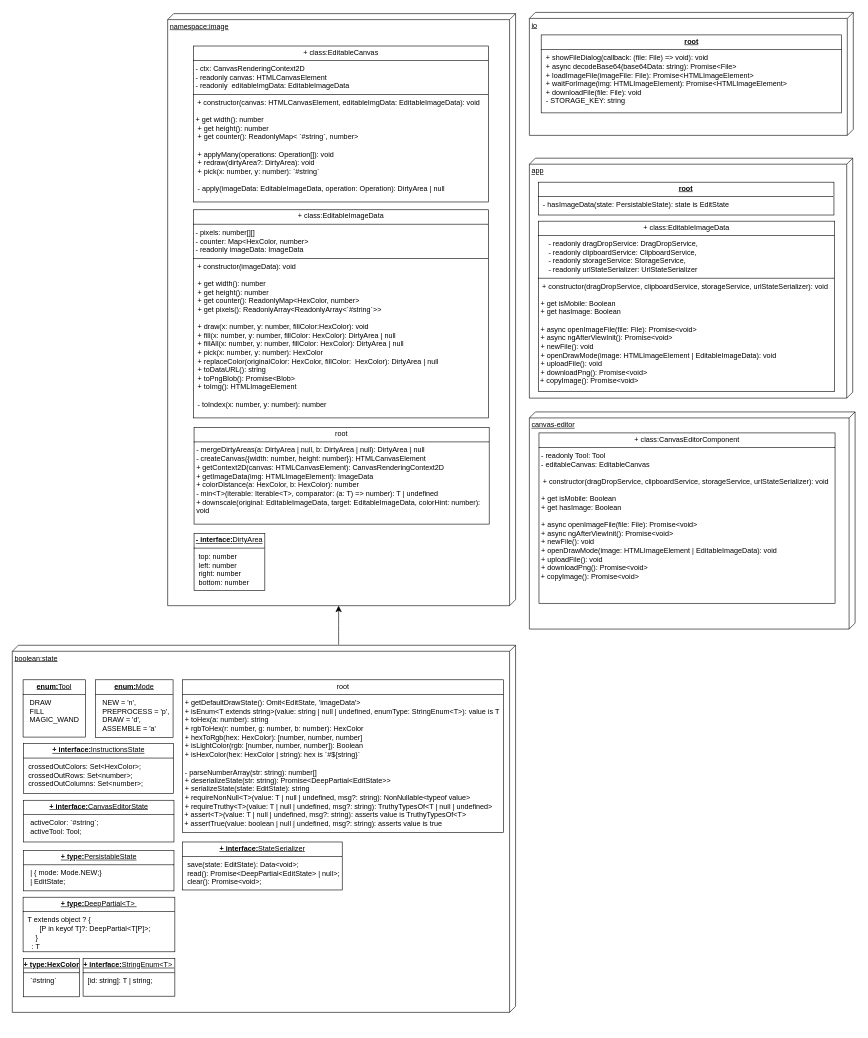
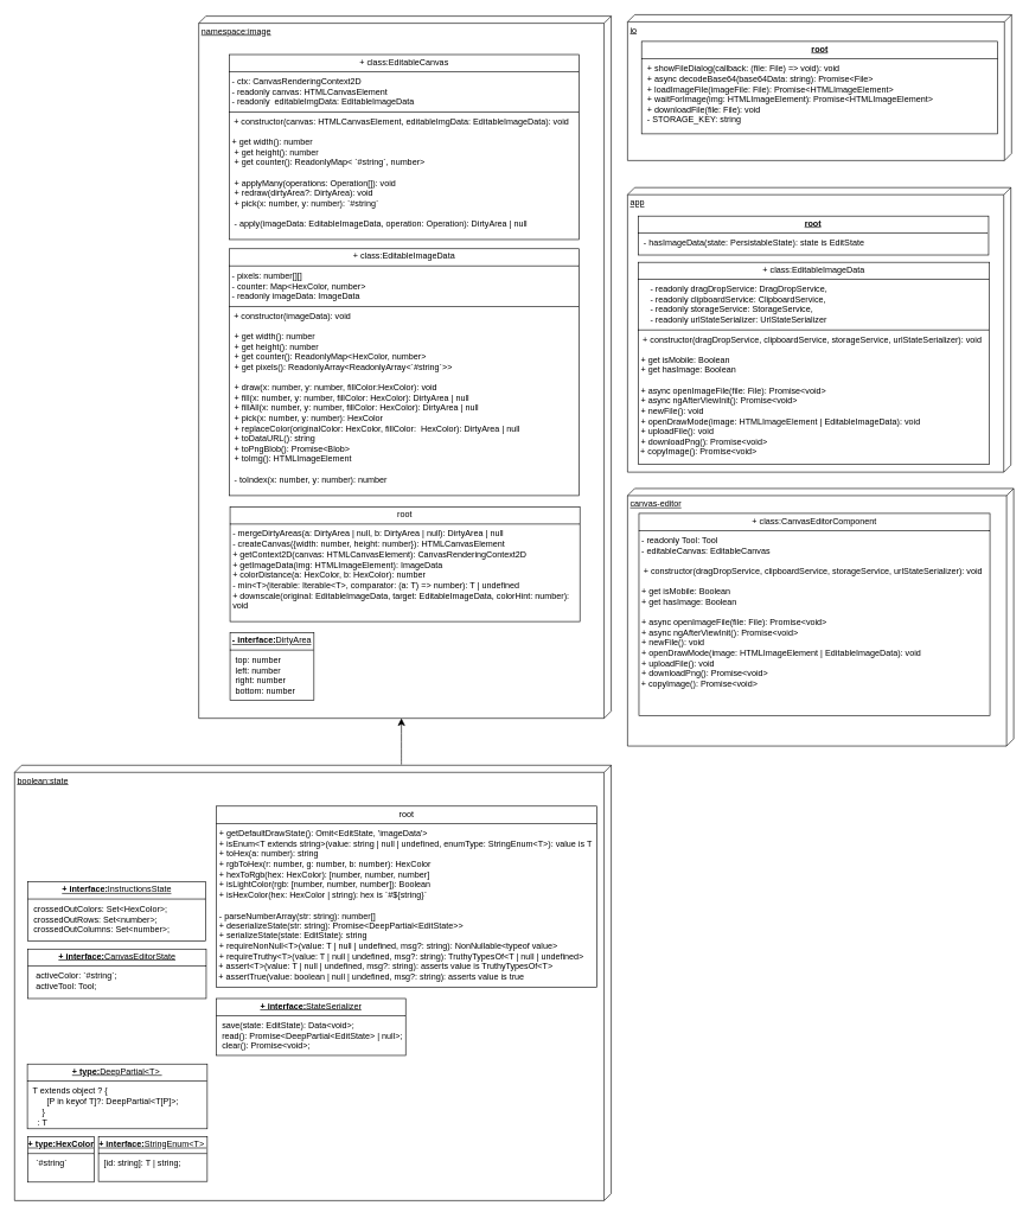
- <mxCell id="4" value="&lt;p style=&quot;margin:0px;margin-top:4px;text-align:center;text-decoration:underline;&quot;&gt;&lt;b&gt;enum:&lt;/b&gt;&lt;span style=&quot;background-color: initial; text-align: left;&quot;&gt;Tool&lt;/span&gt;&lt;/p&gt;&lt;hr size=&quot;1&quot; style=&quot;border-style:solid;&quot;&gt;&lt;p style=&quot;margin:0px;margin-left:8px;&quot;&gt;&amp;nbsp;DRAW&lt;/p&gt;&lt;p style=&quot;margin:0px;margin-left:8px;&quot;&gt;&amp;nbsp;FILL&lt;/p&gt;&lt;p style=&quot;margin:0px;margin-left:8px;&quot;&gt;&amp;nbsp;MAGIC_WAND&lt;/p&gt;" style="verticalAlign=top;align=left;overflow=fill;html=1;whiteSpace=wrap;" parent="2" vertex="1"><mxGeometry x="18" y="57.536" width="104" height="95.497" as="geometry" /></mxCell>
- <mxCell id="5" value="&lt;p style=&quot;margin:0px;margin-top:4px;text-align:center;text-decoration:underline;&quot;&gt;&lt;b&gt;enum:&lt;/b&gt;&lt;span style=&quot;background-color: initial; text-align: left;&quot;&gt;Mode&lt;/span&gt;&lt;/p&gt;&lt;hr size=&quot;1&quot; style=&quot;border-style:solid;&quot;&gt;&lt;p style=&quot;margin:0px;margin-left:8px;&quot;&gt;&amp;nbsp;&lt;span style=&quot;background-color: initial;&quot;&gt;NEW = 'n',&lt;/span&gt;&lt;/p&gt;&lt;p style=&quot;margin:0px;margin-left:8px;&quot;&gt;&amp;nbsp;PREPROCESS = 'p',&lt;/p&gt;&lt;p style=&quot;margin:0px;margin-left:8px;&quot;&gt;&amp;nbsp;DRAW = 'd',&lt;/p&gt;&lt;p style=&quot;margin:0px;margin-left:8px;&quot;&gt;&amp;nbsp;ASSEMBLE = 'a'&lt;/p&gt;" style="verticalAlign=top;align=left;overflow=fill;html=1;whiteSpace=wrap;" parent="2" vertex="1"><mxGeometry x="139" y="57.536" width="129" height="95.904" as="geometry" /></mxCell>
- <mxCell id="8" value="&lt;p style=&quot;text-align: center; margin: 4px 0px 0px;&quot;&gt;&lt;b style=&quot;text-decoration-line: underline;&quot;&gt;+ type:&lt;/b&gt;&lt;span style=&quot;background-color: initial; text-align: left;&quot;&gt;&lt;u&gt;PersistableState&lt;/u&gt;&lt;/span&gt;&lt;/p&gt;&lt;hr size=&quot;1&quot; style=&quot;text-align: center; border-style: solid;&quot;&gt;&lt;p style=&quot;margin:0px;margin-left:8px;&quot;&gt;&amp;nbsp;&lt;span style=&quot;background-color: initial;&quot;&gt;| {&amp;nbsp;&lt;/span&gt;&lt;span style=&quot;background-color: initial;&quot;&gt;mode: Mode.NEW;&lt;/span&gt;&lt;span style=&quot;background-color: initial;&quot;&gt;}&lt;/span&gt;&lt;/p&gt;&lt;p style=&quot;margin:0px;margin-left:8px;&quot;&gt;&amp;nbsp;| EditState;&lt;/p&gt;" style="verticalAlign=top;align=left;overflow=fill;html=1;whiteSpace=wrap;" parent="2" vertex="1"><mxGeometry x="18.5" y="341.84" width="251" height="67.573" as="geometry" /></mxCell>
